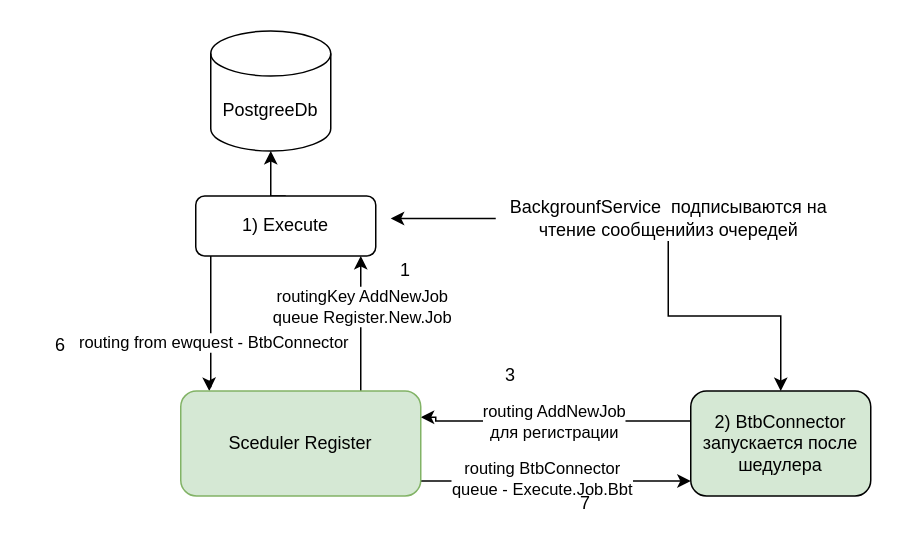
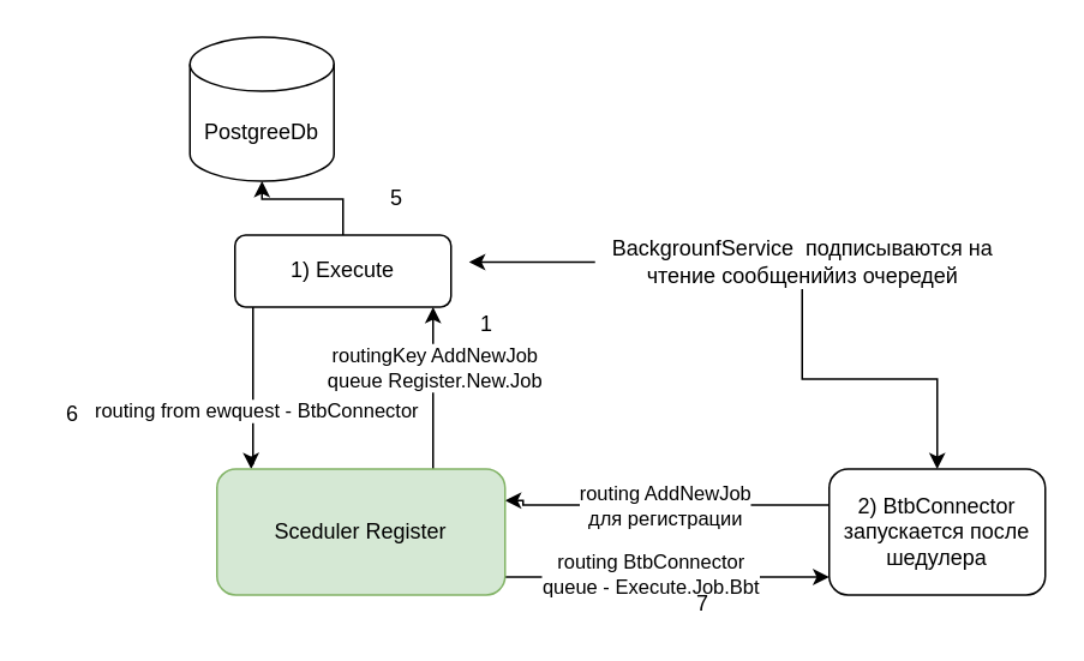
- <mxCell id="16" value="PostgreeDb" style="shape=cylinder3;whiteSpace=wrap;html=1;boundedLbl=1;backgroundOutline=1;size=15;" parent="1" vertex="1"><mxGeometry x="140" y="20" width="80" height="80" as="geometry" /></mxCell>
+ <mxCell id="16" value="PostgreeDb" style="shape=cylinder3;whiteSpace=wrap;html=1;boundedLbl=1;backgroundOutline=1;size=15;" parent="1" vertex="1"><mxGeometry x="105" y="20" width="80" height="80" as="geometry" /></mxCell>
+ <mxCell id="17" value="5" style="text;html=1;strokeColor=none;fillColor=none;align=center;verticalAlign=middle;whiteSpace=wrap;rounded=0;" parent="1" vertex="1"><mxGeometry x="200" y="100" width="40" height="20" as="geometry" /></mxCell>
- <mxCell id="14" value="3" style="text;html=1;strokeColor=none;fillColor=none;align=center;verticalAlign=middle;whiteSpace=wrap;rounded=0;" parent="1" vertex="1"><mxGeometry x="320" y="240" width="40" height="20" as="geometry" /></mxCell>
- <mxCell id="10" value="2) BtbConnector запускается после шедулера" style="rounded=1;whiteSpace=wrap;html=1;fontSize=12;glass=0;strokeWidth=1;shadow=0;fillColor=#d5e8d4;" parent="1" vertex="1"><mxGeometry x="460" y="260" width="120" height="70" as="geometry" /></mxCell>
+ <mxCell id="10" value="2) BtbConnector запускается после шедулера" style="rounded=1;whiteSpace=wrap;html=1;fontSize=12;glass=0;strokeWidth=1;shadow=0;" parent="1" vertex="1"><mxGeometry x="460" y="260" width="120" height="70" as="geometry" /></mxCell>
